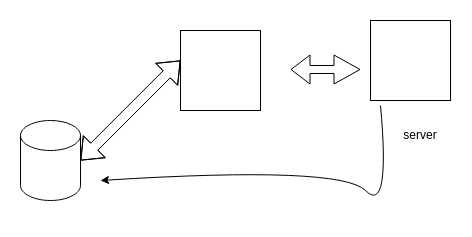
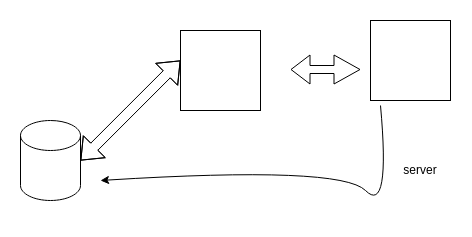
- <mxCell id="8" value="server" style="text;strokeColor=none;align=center;fillColor=none;html=1;verticalAlign=middle;whiteSpace=wrap;rounded=0;" vertex="1" parent="1"><mxGeometry x="390" y="120" width="60" height="30" as="geometry" /></mxCell>
+ <mxCell id="8" value="server" style="text;strokeColor=none;align=center;fillColor=none;html=1;verticalAlign=middle;whiteSpace=wrap;rounded=0;" vertex="1" parent="1"><mxGeometry x="390" y="155" width="60" height="30" as="geometry" /></mxCell>
